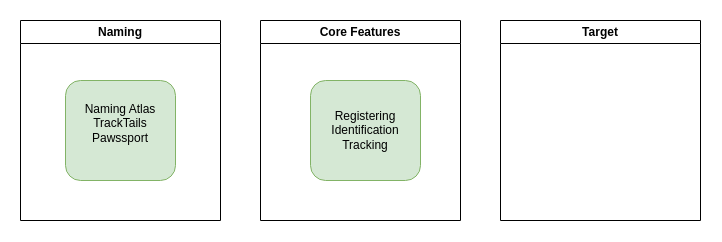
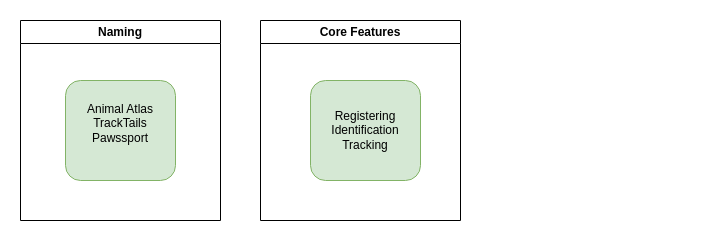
- <mxCell id="6" value="Target" style="swimlane;whiteSpace=wrap;html=1;" vertex="1" parent="1"><mxGeometry x="500" y="20" width="200" height="200" as="geometry" /></mxCell>
- <mxCell id="3" value="Naming Atlas&lt;div&gt;TrackTails&lt;/div&gt;&lt;div&gt;Pawssport&lt;/div&gt;&lt;div&gt;&lt;br&gt;&lt;/div&gt;" style="rounded=1;whiteSpace=wrap;html=1;fillColor=#d5e8d4;strokeColor=#82b366;" vertex="1" parent="2"><mxGeometry x="45" y="60" width="110" height="100" as="geometry" /></mxCell>
+ <mxCell id="3" value="Animal Atlas&lt;div&gt;TrackTails&lt;/div&gt;&lt;div&gt;Pawssport&lt;/div&gt;&lt;div&gt;&lt;br&gt;&lt;/div&gt;" style="rounded=1;whiteSpace=wrap;html=1;fillColor=#d5e8d4;strokeColor=#82b366;" vertex="1" parent="2"><mxGeometry x="45" y="60" width="110" height="100" as="geometry" /></mxCell>
